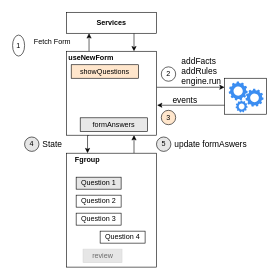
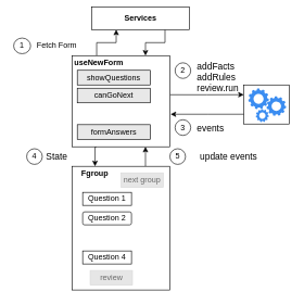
- <mxCell id="17" value="&lt;b&gt;Services&lt;/b&gt;" style="rounded=0;whiteSpace=wrap;html=1;" vertex="1" parent="1"><mxGeometry x="110" y="20" width="150" height="35" as="geometry" /></mxCell>
+ <mxCell id="17" value="&lt;b&gt;Services&lt;/b&gt;" style="rounded=0;whiteSpace=wrap;html=1;" vertex="1" parent="1"><mxGeometry x="140" y="10" width="150" height="35" as="geometry" /></mxCell>
- <mxCell id="15" value="1" style="ellipse;whiteSpace=wrap;html=1;" vertex="1" parent="1"><mxGeometry x="20" y="58" width="20" height="35" as="geometry" /></mxCell>
+ <mxCell id="15" value="1" style="ellipse;whiteSpace=wrap;html=1;" vertex="1" parent="1"><mxGeometry x="20" y="58" width="26" height="24" as="geometry" /></mxCell>
- <mxCell id="21" value="&lt;span style=&quot;font-size: 14px; text-wrap: nowrap;&quot;&gt;addFacts&lt;/span&gt;&lt;div&gt;&lt;span style=&quot;font-size: 14px; text-wrap: nowrap;&quot;&gt;addRules&lt;/span&gt;&lt;/div&gt;&lt;div&gt;&lt;span style=&quot;font-size: 14px; text-wrap: nowrap;&quot;&gt;engine.run&lt;/span&gt;&lt;/div&gt;" style="text;html=1;align=left;verticalAlign=middle;whiteSpace=wrap;rounded=0;" vertex="1" parent="1"><mxGeometry x="300" y="91.5" width="70" height="52" as="geometry" /></mxCell>
+ <mxCell id="21" value="&lt;span style=&quot;font-size: 14px; text-wrap: nowrap;&quot;&gt;addFacts&lt;/span&gt;&lt;div&gt;&lt;span style=&quot;font-size: 14px; text-wrap: nowrap;&quot;&gt;addRules&lt;/span&gt;&lt;/div&gt;&lt;div&gt;&lt;span style=&quot;font-size: 14px; text-wrap: nowrap;&quot;&gt;review.run&lt;/span&gt;&lt;/div&gt;" style="text;html=1;align=left;verticalAlign=middle;whiteSpace=wrap;rounded=0;" vertex="1" parent="1"><mxGeometry x="300" y="91.5" width="70" height="52" as="geometry" /></mxCell>
- <mxCell id="23" value="showQuestions" style="rounded=0;whiteSpace=wrap;html=1;fillColor=#ffe6cc;" vertex="1" parent="1"><mxGeometry x="117.75" y="107.5" width="112.25" height="22.5" as="geometry" /></mxCell>
+ <mxCell id="23" value="showQuestions" style="rounded=0;whiteSpace=wrap;html=1;fillColor=#E8E8E8;" vertex="1" parent="1"><mxGeometry x="117.75" y="107.5" width="112.25" height="22.5" as="geometry" /></mxCell>
- <mxCell id="19" value="2" style="ellipse;whiteSpace=wrap;html=1;" vertex="1" parent="1"><mxGeometry x="268" y="111" width="24" height="24" as="geometry" /></mxCell>
+ <mxCell id="19" value="2" style="ellipse;whiteSpace=wrap;html=1;" vertex="1" parent="1"><mxGeometry x="268" y="96" width="24" height="24" as="geometry" /></mxCell>
+ <mxCell id="30" value="canGoNext" style="rounded=0;whiteSpace=wrap;html=1;fillColor=#E8E8E8;" vertex="1" parent="1"><mxGeometry x="117.75" y="135" width="112.25" height="22.5" as="geometry" /></mxCell>
- <mxCell id="31" value="&lt;span style=&quot;font-size: 14px; text-align: center; text-wrap: nowrap;&quot;&gt;events&lt;/span&gt;" style="text;html=1;align=left;verticalAlign=middle;whiteSpace=wrap;rounded=0;" vertex="1" parent="1"><mxGeometry x="285" y="157" width="51" height="18" as="geometry" /></mxCell>
+ <mxCell id="31" value="&lt;span style=&quot;font-size: 14px; text-align: center; text-wrap: nowrap;&quot;&gt;events&lt;/span&gt;" style="text;html=1;align=left;verticalAlign=middle;whiteSpace=wrap;rounded=0;" vertex="1" parent="1"><mxGeometry x="300" y="187" width="51" height="18" as="geometry" /></mxCell>
- <mxCell id="20" value="3" style="ellipse;whiteSpace=wrap;html=1;fillColor=#ffe6cc;" vertex="1" parent="1"><mxGeometry x="268" y="183.5" width="24" height="24" as="geometry" /></mxCell>
+ <mxCell id="20" value="3" style="ellipse;whiteSpace=wrap;html=1;" vertex="1" parent="1"><mxGeometry x="268" y="183.5" width="24" height="24" as="geometry" /></mxCell>
- <mxCell id="33" value="formAnswers" style="rounded=0;whiteSpace=wrap;html=1;fillColor=#E8E8E8;" vertex="1" parent="1"><mxGeometry x="132.75" y="196" width="112.25" height="22.5" as="geometry" /></mxCell>
+ <mxCell id="33" value="formAnswers" style="rounded=0;whiteSpace=wrap;html=1;fillColor=#E8E8E8;" vertex="1" parent="1"><mxGeometry x="117.75" y="191" width="112.25" height="22.5" as="geometry" /></mxCell>
- <mxCell id="26" value="4" style="ellipse;whiteSpace=wrap;html=1;fillColor=#e6e6e6;" vertex="1" parent="1"><mxGeometry x="40" y="228" width="24" height="24" as="geometry" /></mxCell>
+ <mxCell id="26" value="4" style="ellipse;whiteSpace=wrap;html=1;" vertex="1" parent="1"><mxGeometry x="40" y="228" width="24" height="24" as="geometry" /></mxCell>
- <mxCell id="34" value="5" style="ellipse;whiteSpace=wrap;html=1;fillColor=#e6e6e6;" vertex="1" parent="1"><mxGeometry x="260" y="228" width="24" height="24" as="geometry" /></mxCell>
+ <mxCell id="34" value="5" style="ellipse;whiteSpace=wrap;html=1;" vertex="1" parent="1"><mxGeometry x="260" y="228" width="24" height="24" as="geometry" /></mxCell>
- <mxCell id="35" value="update formAswers" style="text;html=1;align=center;verticalAlign=middle;resizable=0;points=[];autosize=1;strokeColor=none;fillColor=none;fontSize=14;" vertex="1" parent="1"><mxGeometry x="280" y="225" width="140" height="30" as="geometry" /></mxCell>
+ <mxCell id="35" value="update events" style="text;html=1;align=center;verticalAlign=middle;resizable=0;points=[];autosize=1;strokeColor=none;fillColor=none;fontSize=14;" vertex="1" parent="1"><mxGeometry x="280" y="225" width="140" height="30" as="geometry" /></mxCell>
+ <mxCell id="28" value="&lt;font color=&quot;#696969&quot;&gt;next group&lt;/font&gt;" style="rounded=0;whiteSpace=wrap;html=1;fillColor=#E6E6E6;strokeColor=#D9D9D9;" vertex="1" parent="1"><mxGeometry x="185" y="265" width="65" height="22.5" as="geometry" /></mxCell>
- <mxCell id="6" value="Question 1" style="rounded=0;whiteSpace=wrap;html=1;fillColor=#e6e6e6;" vertex="1" parent="1"><mxGeometry x="126" y="295" width="75" height="20" as="geometry" /></mxCell>
+ <mxCell id="6" value="Question 1" style="rounded=0;whiteSpace=wrap;html=1;" vertex="1" parent="1"><mxGeometry x="126" y="295" width="75" height="20" as="geometry" /></mxCell>
- <mxCell id="7" value="Question 2" style="rounded=0;whiteSpace=wrap;html=1;" vertex="1" parent="1"><mxGeometry x="126" y="325" width="75" height="20" as="geometry" /></mxCell>
+ <mxCell id="7" value="Question 2" style="whiteSpace=wrap;html=1;rounded=1;" vertex="1" parent="1"><mxGeometry x="126" y="325" width="75" height="20" as="geometry" /></mxCell>
- <mxCell id="8" value="Question 3" style="rounded=0;whiteSpace=wrap;html=1;" vertex="1" parent="1"><mxGeometry x="126" y="355" width="75" height="20" as="geometry" /></mxCell>
- <mxCell id="25" value="Question 4" style="rounded=0;whiteSpace=wrap;html=1;" vertex="1" parent="1"><mxGeometry x="166" y="385" width="75" height="20" as="geometry" /></mxCell>
+ <mxCell id="25" value="Question 4" style="rounded=0;whiteSpace=wrap;html=1;" vertex="1" parent="1"><mxGeometry x="126" y="385" width="75" height="20" as="geometry" /></mxCell>
